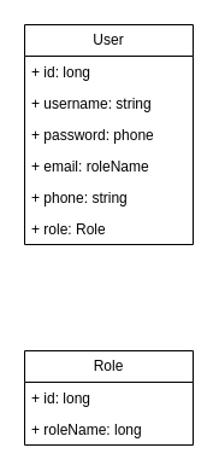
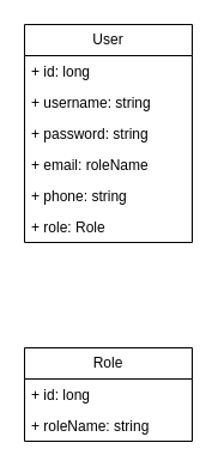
- <mxCell id="5" value="+ password: phone" style="text;strokeColor=none;fillColor=none;align=left;verticalAlign=top;spacingLeft=4;spacingRight=4;overflow=hidden;rotatable=0;points=[[0,0.5],[1,0.5]];portConstraint=eastwest;whiteSpace=wrap;html=1;" vertex="1" parent="2"><mxGeometry y="78" width="140" height="26" as="geometry" /></mxCell>
+ <mxCell id="5" value="+ password: string" style="text;strokeColor=none;fillColor=none;align=left;verticalAlign=top;spacingLeft=4;spacingRight=4;overflow=hidden;rotatable=0;points=[[0,0.5],[1,0.5]];portConstraint=eastwest;whiteSpace=wrap;html=1;" vertex="1" parent="2"><mxGeometry y="78" width="140" height="26" as="geometry" /></mxCell>
- <mxCell id="11" value="+ roleName: long" style="text;strokeColor=none;fillColor=none;align=left;verticalAlign=top;spacingLeft=4;spacingRight=4;overflow=hidden;rotatable=0;points=[[0,0.5],[1,0.5]];portConstraint=eastwest;whiteSpace=wrap;html=1;" vertex="1" parent="9"><mxGeometry y="52" width="140" height="26" as="geometry" /></mxCell>
+ <mxCell id="11" value="+ roleName: string" style="text;strokeColor=none;fillColor=none;align=left;verticalAlign=top;spacingLeft=4;spacingRight=4;overflow=hidden;rotatable=0;points=[[0,0.5],[1,0.5]];portConstraint=eastwest;whiteSpace=wrap;html=1;" vertex="1" parent="9"><mxGeometry y="52" width="140" height="26" as="geometry" /></mxCell>
